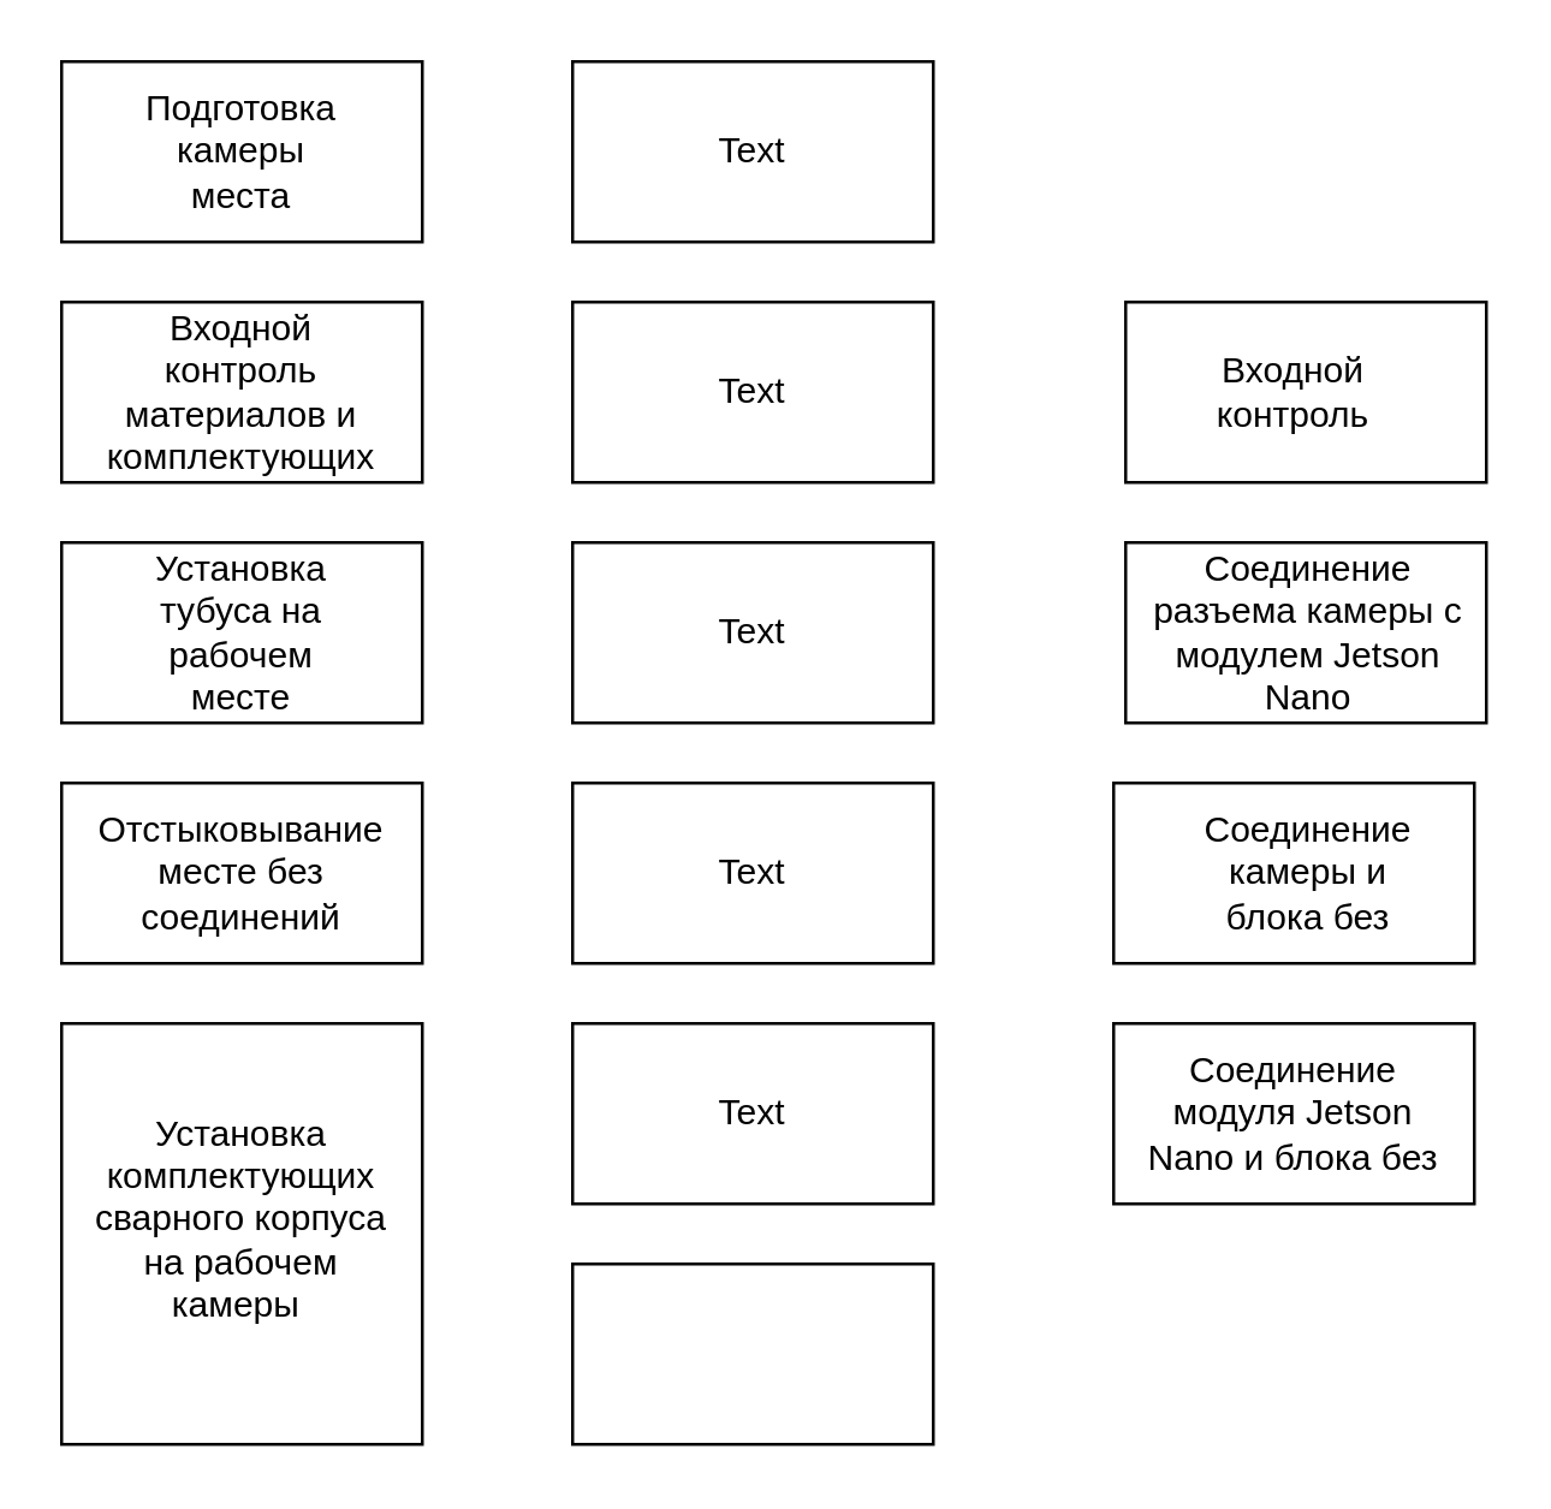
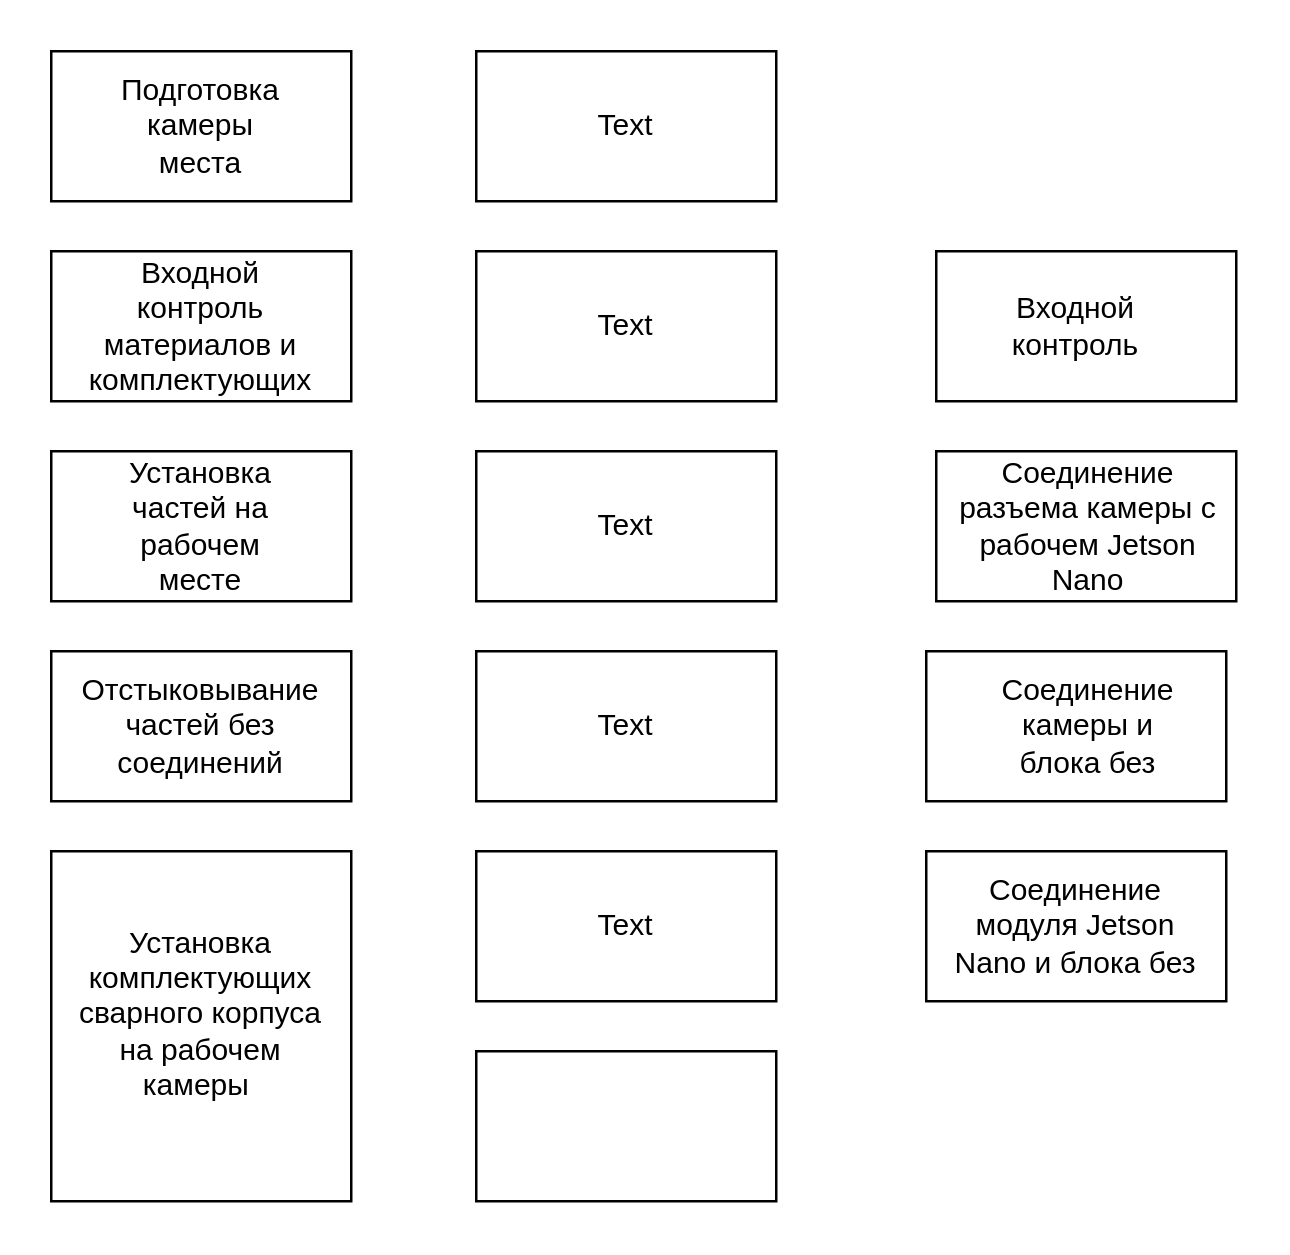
- <mxCell id="12" value="&lt;div&gt;Установка&lt;/div&gt;&lt;div&gt;тубуса на рабочем месте&lt;br&gt; &lt;/div&gt;" style="text;strokeColor=none;align=center;fillColor=none;html=1;verticalAlign=middle;whiteSpace=wrap;rounded=0;" vertex="1" parent="1"><mxGeometry x="50" y="195" width="60" height="30" as="geometry" /></mxCell>
+ <mxCell id="12" value="&lt;div&gt;Установка&lt;/div&gt;&lt;div&gt;частей на рабочем месте&lt;br&gt; &lt;/div&gt;" style="text;strokeColor=none;align=center;fillColor=none;html=1;verticalAlign=middle;whiteSpace=wrap;rounded=0;" vertex="1" parent="1"><mxGeometry x="50" y="195" width="60" height="30" as="geometry" /></mxCell>
- <mxCell id="17" value="Соединение разъема камеры с модулем Jetson Nano " style="text;strokeColor=none;align=center;fillColor=none;html=1;verticalAlign=middle;whiteSpace=wrap;rounded=0;" vertex="1" parent="1"><mxGeometry x="380" y="195" width="110" height="30" as="geometry" /></mxCell>
+ <mxCell id="17" value="Соединение разъема камеры с рабочем Jetson Nano " style="text;strokeColor=none;align=center;fillColor=none;html=1;verticalAlign=middle;whiteSpace=wrap;rounded=0;" vertex="1" parent="1"><mxGeometry x="380" y="195" width="110" height="30" as="geometry" /></mxCell>
- <mxCell id="14" value="Отстыковывание месте без соединений" style="text;strokeColor=none;align=center;fillColor=none;html=1;verticalAlign=middle;whiteSpace=wrap;rounded=0;" vertex="1" parent="1"><mxGeometry x="35" y="272.5" width="90" height="35" as="geometry" /></mxCell>
+ <mxCell id="14" value="Отстыковывание частей без соединений" style="text;strokeColor=none;align=center;fillColor=none;html=1;verticalAlign=middle;whiteSpace=wrap;rounded=0;" vertex="1" parent="1"><mxGeometry x="35" y="272.5" width="90" height="35" as="geometry" /></mxCell>
